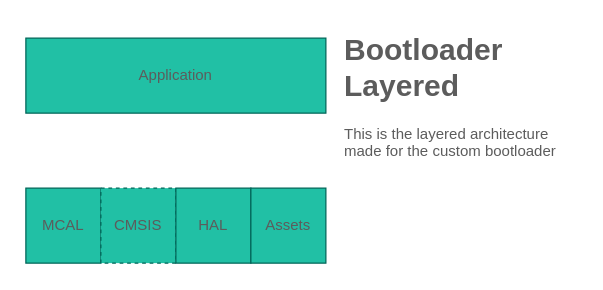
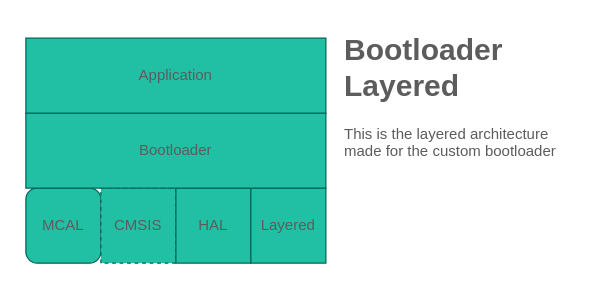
+ <mxCell id="6" value="Bootloader" style="rounded=0;whiteSpace=wrap;html=1;fillColor=#21C0A5;strokeColor=#006658;fontColor=#5C5C5C;" vertex="1" parent="1"><mxGeometry x="20" y="90" width="240" height="60" as="geometry" /></mxCell>
- <mxCell id="2" value="&lt;span&gt;MCAL&lt;/span&gt;" style="rounded=0;whiteSpace=wrap;html=1;fillColor=#21C0A5;strokeColor=#006658;fontColor=#5C5C5C;" vertex="1" parent="1"><mxGeometry x="20" y="150" width="60" height="60" as="geometry" /></mxCell>
+ <mxCell id="2" value="&lt;span&gt;MCAL&lt;/span&gt;" style="whiteSpace=wrap;html=1;fillColor=#21C0A5;strokeColor=#006658;fontColor=#5C5C5C;rounded=1;" vertex="1" parent="1"><mxGeometry x="20" y="150" width="60" height="60" as="geometry" /></mxCell>
- <mxCell id="5" value="&lt;span&gt;Assets&lt;/span&gt;" style="rounded=0;whiteSpace=wrap;html=1;fillColor=#21C0A5;strokeColor=#006658;fontColor=#5C5C5C;" vertex="1" parent="1"><mxGeometry x="200" y="150" width="60" height="60" as="geometry" /></mxCell>
+ <mxCell id="5" value="&lt;span&gt;Layered&lt;/span&gt;" style="rounded=0;whiteSpace=wrap;html=1;fillColor=#21C0A5;strokeColor=#006658;fontColor=#5C5C5C;" vertex="1" parent="1"><mxGeometry x="200" y="150" width="60" height="60" as="geometry" /></mxCell>
